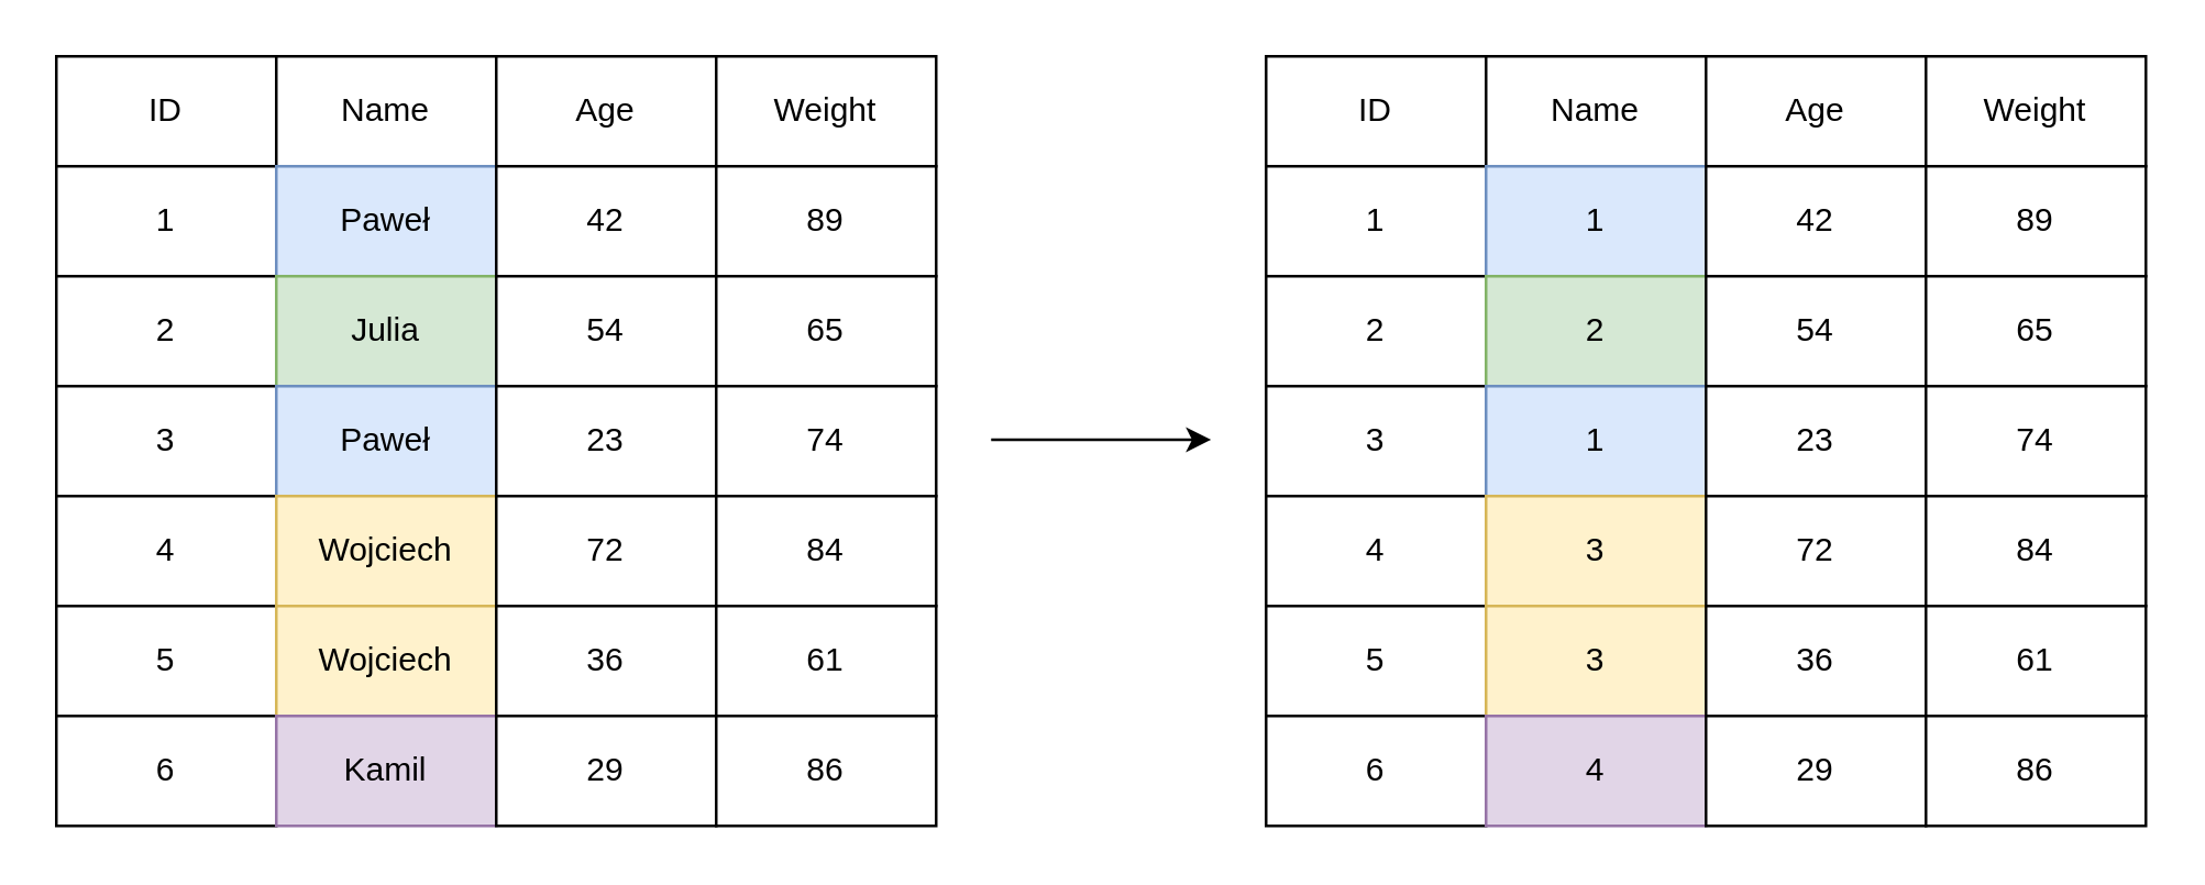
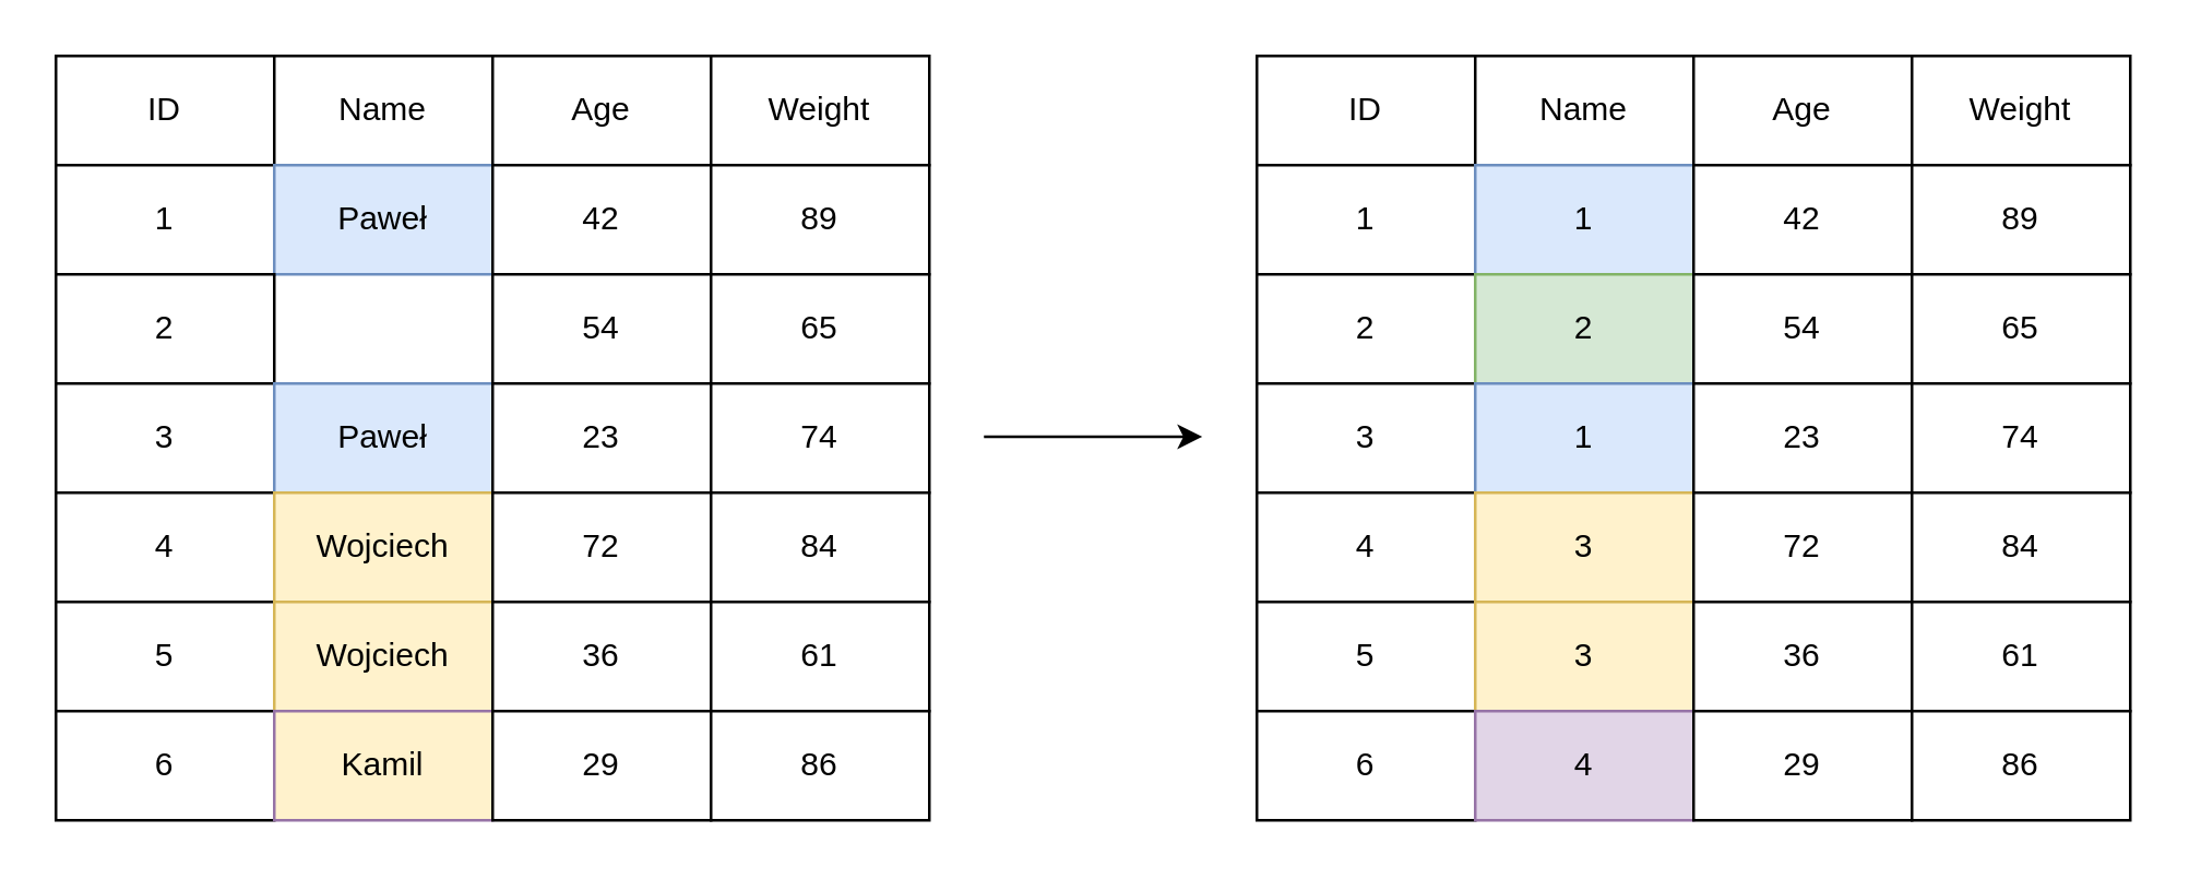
- <mxCell id="11" value="Julia" style="rounded=0;whiteSpace=wrap;html=1;fillColor=#d5e8d4;strokeColor=#82b366;" parent="1" vertex="1"><mxGeometry x="100" y="100" width="80" height="40" as="geometry" /></mxCell>
- <mxCell id="27" value="Kamil" style="rounded=0;whiteSpace=wrap;html=1;fillColor=#e1d5e7;strokeColor=#9673a6;" parent="1" vertex="1"><mxGeometry x="100" y="260" width="80" height="40" as="geometry" /></mxCell>
+ <mxCell id="27" value="Kamil" style="rounded=0;whiteSpace=wrap;html=1;fillColor=#fff2cc;strokeColor=#9673a6;" parent="1" vertex="1"><mxGeometry x="100" y="260" width="80" height="40" as="geometry" /></mxCell>
